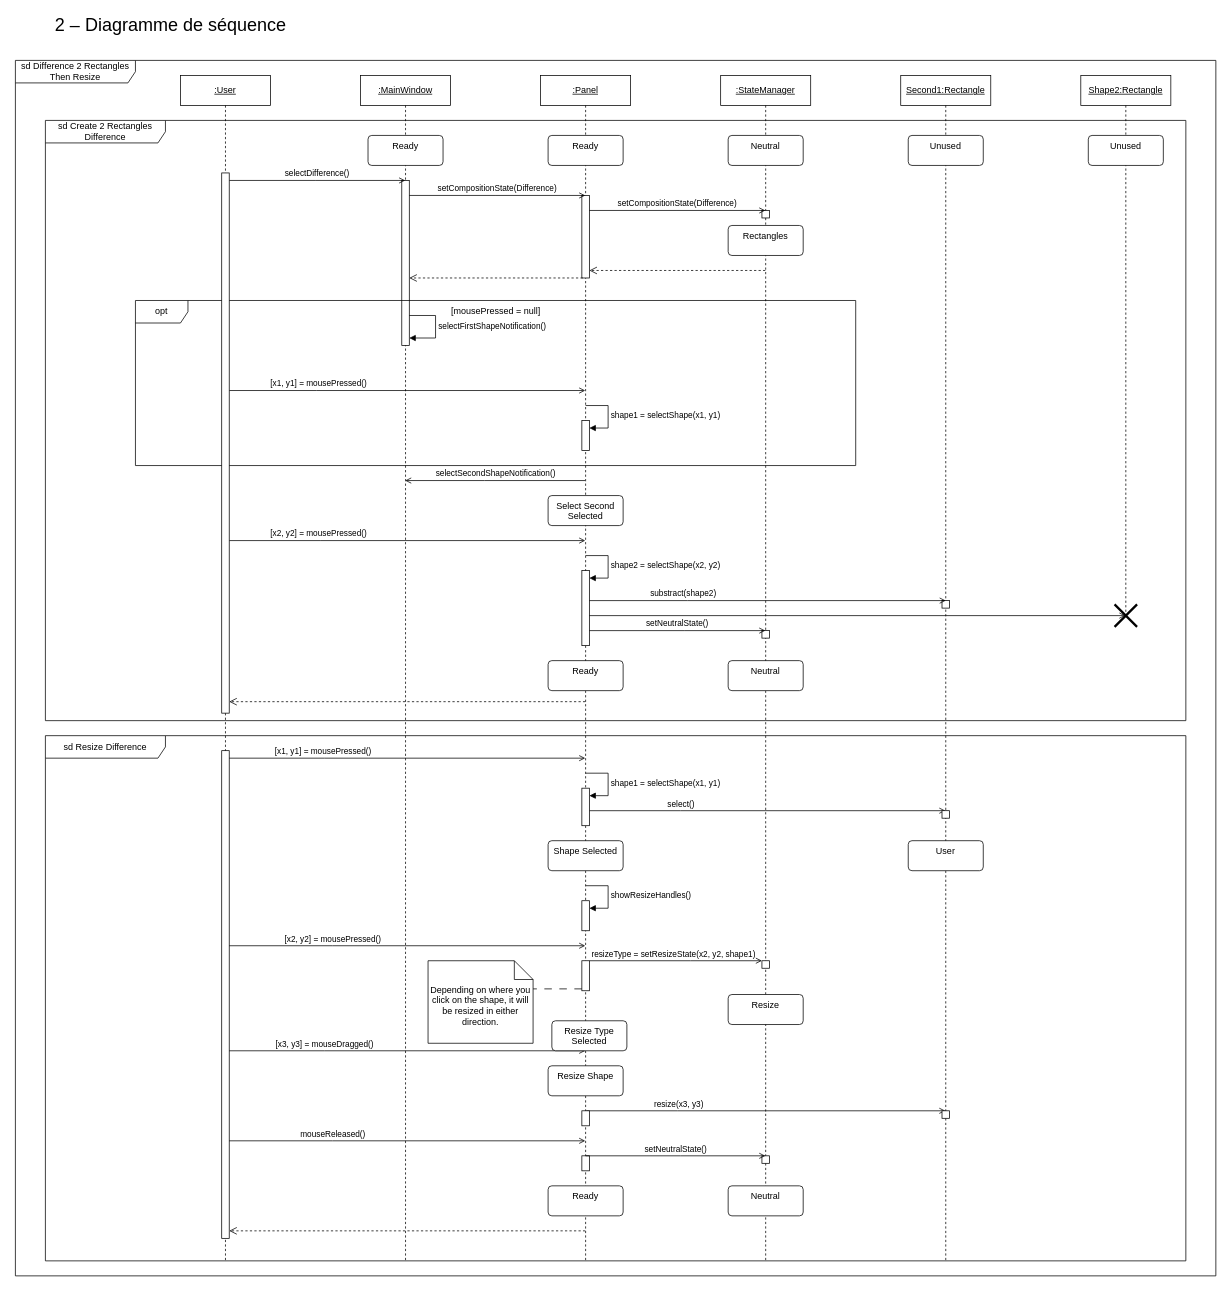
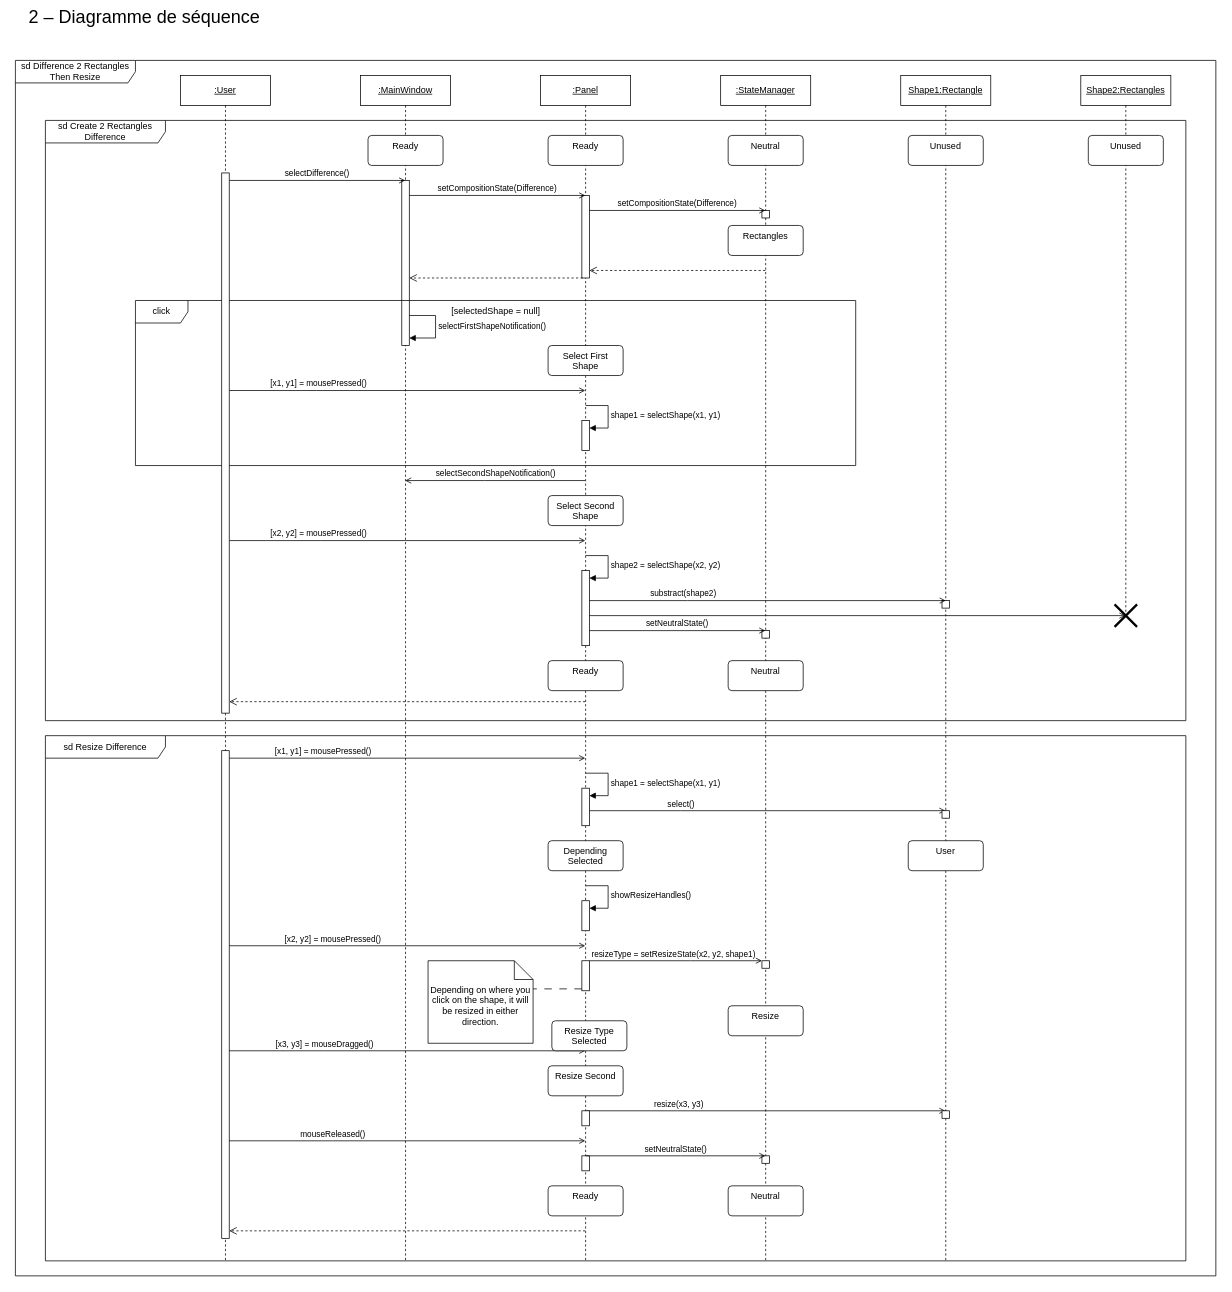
- <mxCell id="78" value="&lt;span style=&quot;line-height: 107%;&quot;&gt;&lt;font style=&quot;font-size: 24px;&quot;&gt;2 – Diagramme de séquence&amp;nbsp;&lt;/font&gt;&lt;/span&gt;" style="text;html=1;align=center;verticalAlign=middle;resizable=0;points=[];autosize=1;strokeColor=none;fillColor=none;" vertex="1" parent="1"><mxGeometry x="60" y="20" width="340" height="30" as="geometry" /></mxCell>
+ <mxCell id="78" value="&lt;span style=&quot;line-height: 107%;&quot;&gt;&lt;font style=&quot;font-size: 24px;&quot;&gt;2 – Diagramme de séquence&amp;nbsp;&lt;/font&gt;&lt;/span&gt;" style="text;html=1;align=center;verticalAlign=middle;resizable=0;points=[];autosize=1;strokeColor=none;fillColor=none;" vertex="1" parent="1"><mxGeometry x="25" y="10" width="340" height="30" as="geometry" /></mxCell>
- <mxCell id="46" value="&lt;u&gt;Second1:Rectangle&lt;/u&gt;" style="shape=umlLifeline;perimeter=lifelinePerimeter;whiteSpace=wrap;html=1;container=0;dropTarget=0;collapsible=0;recursiveResize=0;outlineConnect=0;portConstraint=eastwest;newEdgeStyle={&quot;edgeStyle&quot;:&quot;elbowEdgeStyle&quot;,&quot;elbow&quot;:&quot;vertical&quot;,&quot;curved&quot;:0,&quot;rounded&quot;:0};" parent="3" vertex="1"><mxGeometry x="1180" y="20" width="120" height="1580" as="geometry" /></mxCell>
+ <mxCell id="46" value="&lt;u&gt;Shape1:Rectangle&lt;/u&gt;" style="shape=umlLifeline;perimeter=lifelinePerimeter;whiteSpace=wrap;html=1;container=0;dropTarget=0;collapsible=0;recursiveResize=0;outlineConnect=0;portConstraint=eastwest;newEdgeStyle={&quot;edgeStyle&quot;:&quot;elbowEdgeStyle&quot;,&quot;elbow&quot;:&quot;vertical&quot;,&quot;curved&quot;:0,&quot;rounded&quot;:0};" parent="3" vertex="1"><mxGeometry x="1180" y="20" width="120" height="1580" as="geometry" /></mxCell>
- <mxCell id="50" value="&lt;u&gt;Shape2:Rectangle&lt;/u&gt;" style="shape=umlLifeline;perimeter=lifelinePerimeter;whiteSpace=wrap;html=1;container=0;dropTarget=0;collapsible=0;recursiveResize=0;outlineConnect=0;portConstraint=eastwest;newEdgeStyle={&quot;edgeStyle&quot;:&quot;elbowEdgeStyle&quot;,&quot;elbow&quot;:&quot;vertical&quot;,&quot;curved&quot;:0,&quot;rounded&quot;:0};" parent="3" vertex="1"><mxGeometry x="1420" y="20" width="120" height="720" as="geometry" /></mxCell>
+ <mxCell id="50" value="&lt;u&gt;Shape2:Rectangles&lt;/u&gt;" style="shape=umlLifeline;perimeter=lifelinePerimeter;whiteSpace=wrap;html=1;container=0;dropTarget=0;collapsible=0;recursiveResize=0;outlineConnect=0;portConstraint=eastwest;newEdgeStyle={&quot;edgeStyle&quot;:&quot;elbowEdgeStyle&quot;,&quot;elbow&quot;:&quot;vertical&quot;,&quot;curved&quot;:0,&quot;rounded&quot;:0};" parent="3" vertex="1"><mxGeometry x="1420" y="20" width="120" height="720" as="geometry" /></mxCell>
- <mxCell id="38" value="opt" style="shape=umlFrame;whiteSpace=wrap;html=1;pointerEvents=0;recursiveResize=0;container=1;collapsible=0;width=70;height=30;" parent="3" vertex="1"><mxGeometry x="160" y="320" width="960" height="220" as="geometry" /></mxCell>
+ <mxCell id="38" value="click" style="shape=umlFrame;whiteSpace=wrap;html=1;pointerEvents=0;recursiveResize=0;container=1;collapsible=0;width=70;height=30;" parent="3" vertex="1"><mxGeometry x="160" y="320" width="960" height="220" as="geometry" /></mxCell>
- <mxCell id="39" value="[mousePressed = null]" style="text;html=1;align=center;verticalAlign=middle;resizable=0;points=[];autosize=1;strokeColor=none;fillColor=none;" parent="38" vertex="1"><mxGeometry x="410" width="140" height="30" as="geometry" /></mxCell>
+ <mxCell id="39" value="[selectedShape = null]" style="text;html=1;align=center;verticalAlign=middle;resizable=0;points=[];autosize=1;strokeColor=none;fillColor=none;" parent="38" vertex="1"><mxGeometry x="410" width="140" height="30" as="geometry" /></mxCell>
+ <mxCell id="41" value="Select First Shape" style="html=1;align=center;verticalAlign=top;rounded=1;absoluteArcSize=1;arcSize=10;dashed=0;whiteSpace=wrap;direction=west;movable=1;resizable=1;rotatable=1;deletable=1;editable=1;locked=0;connectable=1;" parent="38" vertex="1"><mxGeometry x="550" y="60" width="100" height="40" as="geometry" /></mxCell>
- <mxCell id="44" value="Select Second Selected" style="html=1;align=center;verticalAlign=top;rounded=1;absoluteArcSize=1;arcSize=10;dashed=0;whiteSpace=wrap;direction=west;movable=1;resizable=1;rotatable=1;deletable=1;editable=1;locked=0;connectable=1;" parent="3" vertex="1"><mxGeometry x="710" y="580" width="100" height="40" as="geometry" /></mxCell>
+ <mxCell id="44" value="Select Second Shape" style="html=1;align=center;verticalAlign=top;rounded=1;absoluteArcSize=1;arcSize=10;dashed=0;whiteSpace=wrap;direction=west;movable=1;resizable=1;rotatable=1;deletable=1;editable=1;locked=0;connectable=1;" parent="3" vertex="1"><mxGeometry x="710" y="580" width="100" height="40" as="geometry" /></mxCell>
- <mxCell id="68" value="Shape Selected" style="html=1;align=center;verticalAlign=top;rounded=1;absoluteArcSize=1;arcSize=10;dashed=0;whiteSpace=wrap;direction=west;movable=1;resizable=1;rotatable=1;deletable=1;editable=1;locked=0;connectable=1;" parent="3" vertex="1"><mxGeometry x="710" y="1040" width="100" height="40" as="geometry" /></mxCell>
+ <mxCell id="68" value="Depending Selected" style="html=1;align=center;verticalAlign=top;rounded=1;absoluteArcSize=1;arcSize=10;dashed=0;whiteSpace=wrap;direction=west;movable=1;resizable=1;rotatable=1;deletable=1;editable=1;locked=0;connectable=1;" parent="3" vertex="1"><mxGeometry x="710" y="1040" width="100" height="40" as="geometry" /></mxCell>
- <mxCell id="76" value="Resize" style="html=1;align=center;verticalAlign=top;rounded=1;absoluteArcSize=1;arcSize=10;dashed=0;whiteSpace=wrap;direction=west;movable=1;resizable=1;rotatable=1;deletable=1;editable=1;locked=0;connectable=1;" parent="3" vertex="1"><mxGeometry x="950" y="1245" width="100" height="40" as="geometry" /></mxCell>
+ <mxCell id="76" value="Resize" style="html=1;align=center;verticalAlign=top;rounded=1;absoluteArcSize=1;arcSize=10;dashed=0;whiteSpace=wrap;direction=west;movable=1;resizable=1;rotatable=1;deletable=1;editable=1;locked=0;connectable=1;" parent="3" vertex="1"><mxGeometry x="950" y="1260" width="100" height="40" as="geometry" /></mxCell>
- <mxCell id="73" value="Resize Shape" style="html=1;align=center;verticalAlign=top;rounded=1;absoluteArcSize=1;arcSize=10;dashed=0;whiteSpace=wrap;direction=west;movable=1;resizable=1;rotatable=1;deletable=1;editable=1;locked=0;connectable=1;" parent="3" vertex="1"><mxGeometry x="710.0" y="1340" width="100" height="40" as="geometry" /></mxCell>
+ <mxCell id="73" value="Resize Second" style="html=1;align=center;verticalAlign=top;rounded=1;absoluteArcSize=1;arcSize=10;dashed=0;whiteSpace=wrap;direction=west;movable=1;resizable=1;rotatable=1;deletable=1;editable=1;locked=0;connectable=1;" parent="3" vertex="1"><mxGeometry x="710.0" y="1340" width="100" height="40" as="geometry" /></mxCell>
